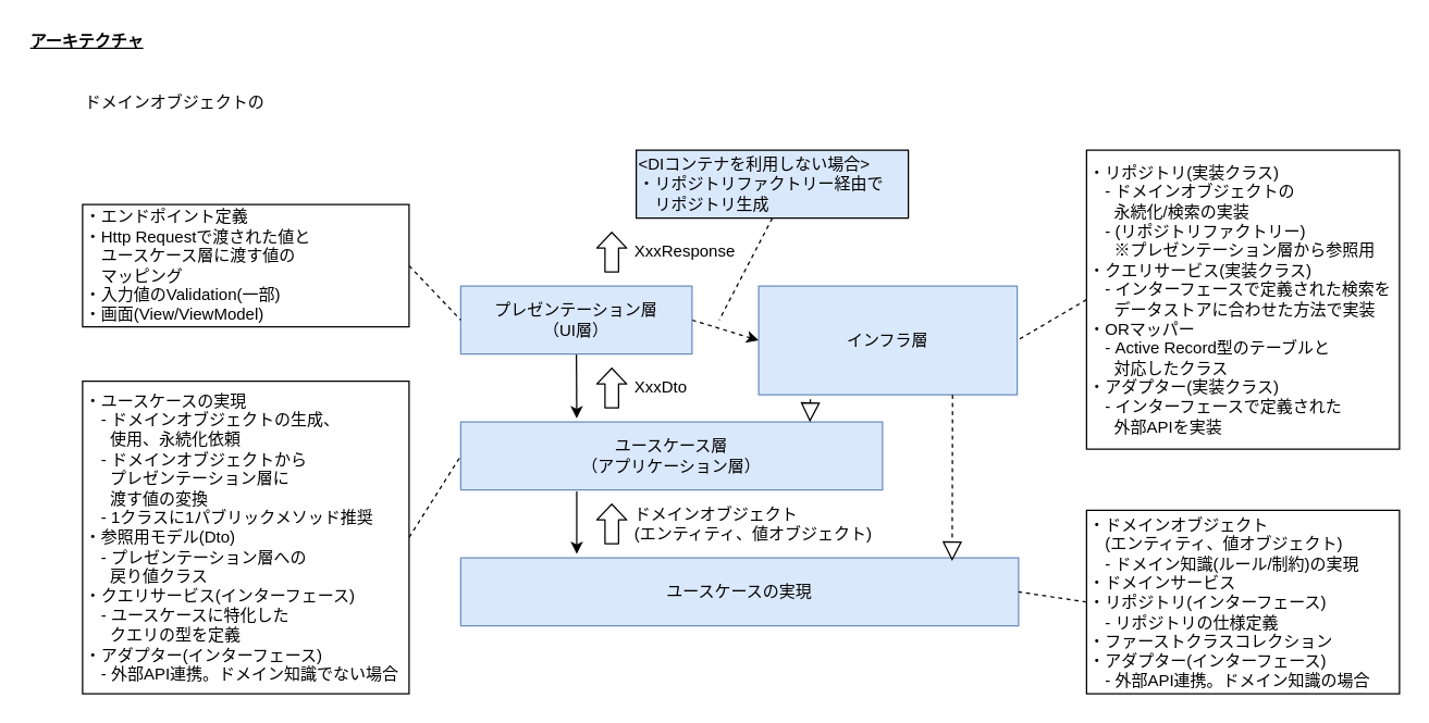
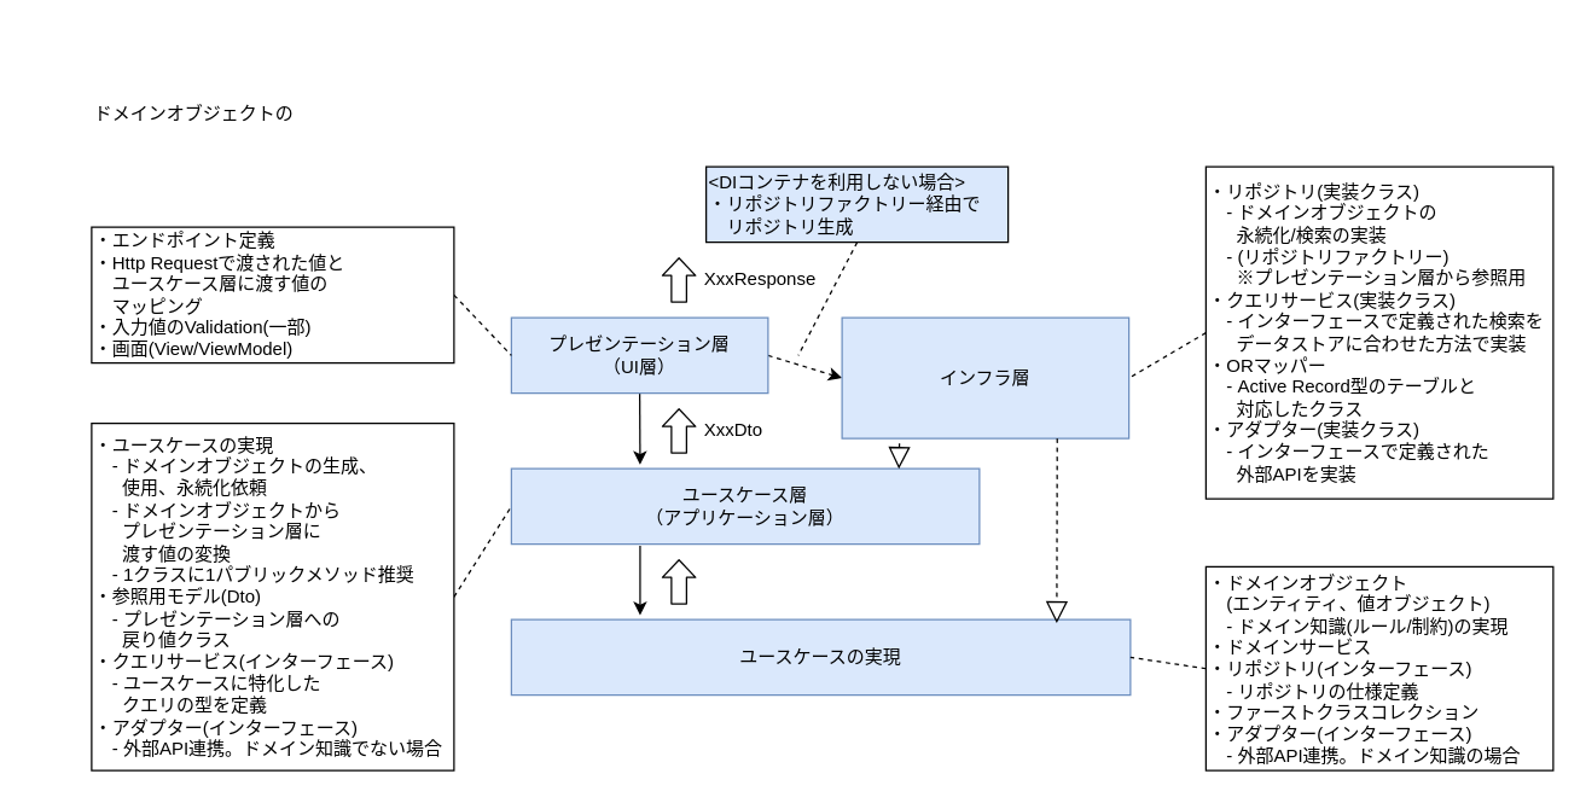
- <mxCell id="2" value="&lt;u style=&quot;&quot;&gt;アーキテクチャ&lt;/u&gt;" style="text;html=1;strokeColor=none;fillColor=none;align=left;verticalAlign=middle;whiteSpace=wrap;rounded=0;fontStyle=1" vertex="1" parent="1"><mxGeometry x="20" y="20" width="130" height="20" as="geometry" /></mxCell>
- <mxCell id="28" value="ドメインオブジェクト&lt;br&gt;(エンティティ、値オブジェクト)" style="text;html=1;strokeColor=none;fillColor=none;align=left;verticalAlign=middle;whiteSpace=wrap;rounded=0;" vertex="1" parent="1"><mxGeometry x="464" y="370" width="194" height="30" as="geometry" /></mxCell>
